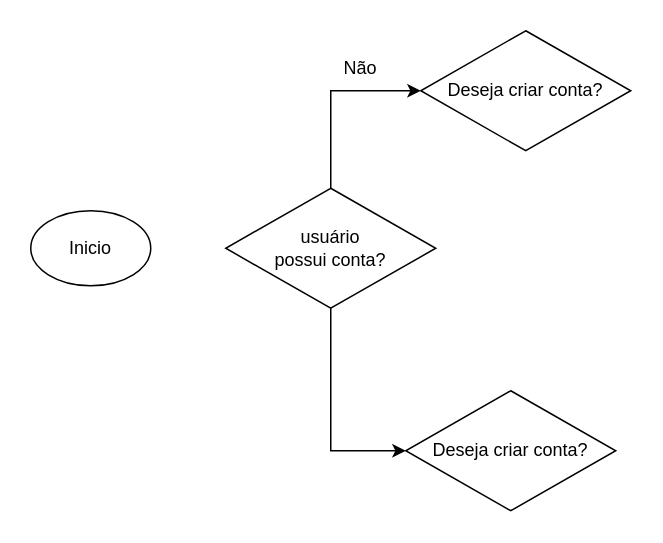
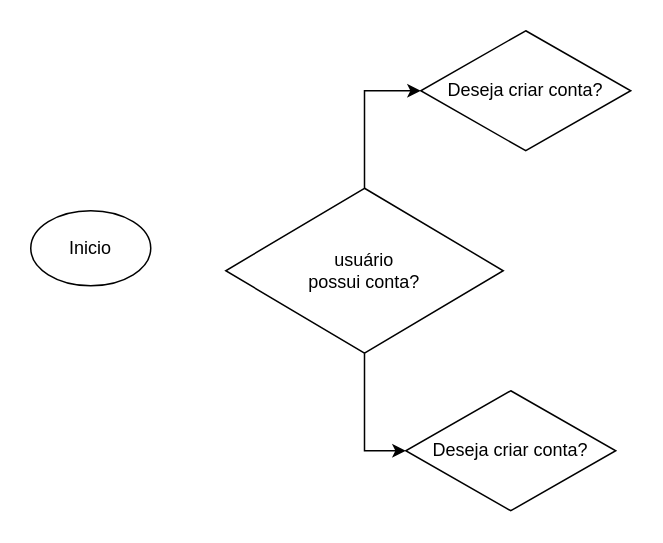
- <mxCell id="7" value="Não" style="text;html=1;strokeColor=none;fillColor=none;align=center;verticalAlign=middle;whiteSpace=wrap;rounded=0;" vertex="1" parent="1"><mxGeometry x="210" y="30" width="60" height="30" as="geometry" /></mxCell>
- <mxCell id="5" value="usuário&lt;br&gt;possui conta?" style="rhombus;whiteSpace=wrap;html=1;" vertex="1" parent="1"><mxGeometry x="150" y="125" width="140" height="80" as="geometry" /></mxCell>
+ <mxCell id="5" value="usuário&lt;br&gt;possui conta?" style="rhombus;whiteSpace=wrap;html=1;" vertex="1" parent="1"><mxGeometry x="150" y="125" width="185" height="110" as="geometry" /></mxCell>
